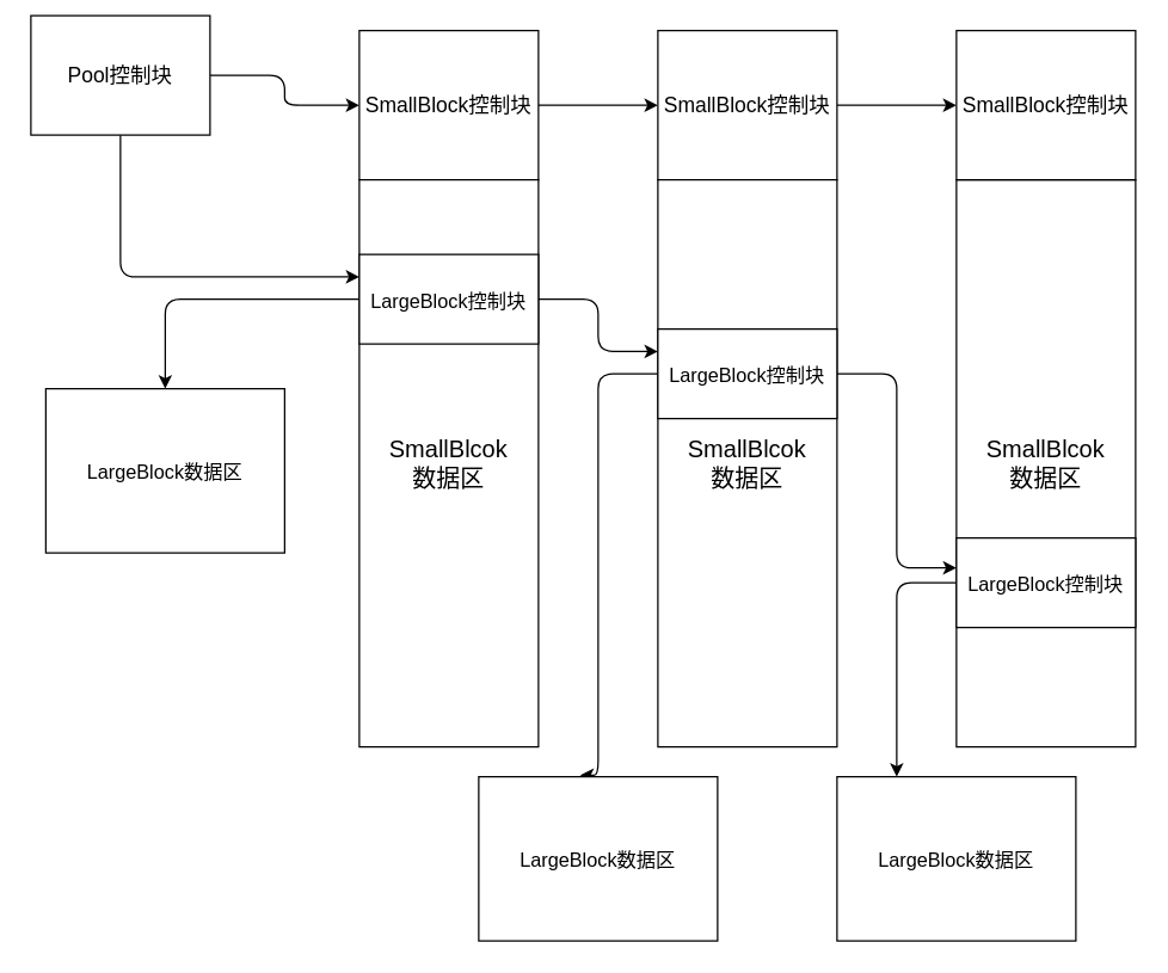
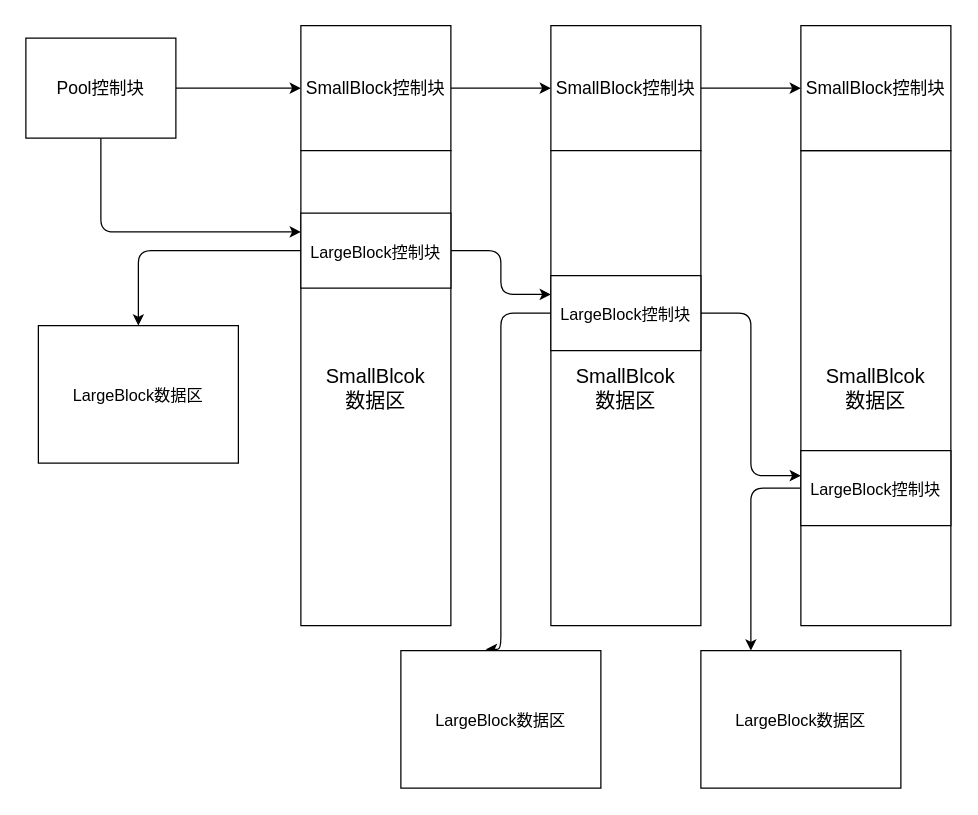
- <mxCell id="4" value="&lt;font style=&quot;font-size: 14px;&quot;&gt;Pool控制块&lt;/font&gt;" style="rounded=0;whiteSpace=wrap;html=1;" vertex="1" parent="1"><mxGeometry x="20" y="10" width="120" height="80" as="geometry" /></mxCell>
+ <mxCell id="4" value="&lt;font style=&quot;font-size: 14px;&quot;&gt;Pool控制块&lt;/font&gt;" style="rounded=0;whiteSpace=wrap;html=1;" vertex="1" parent="1"><mxGeometry x="20" y="30" width="120" height="80" as="geometry" /></mxCell>
